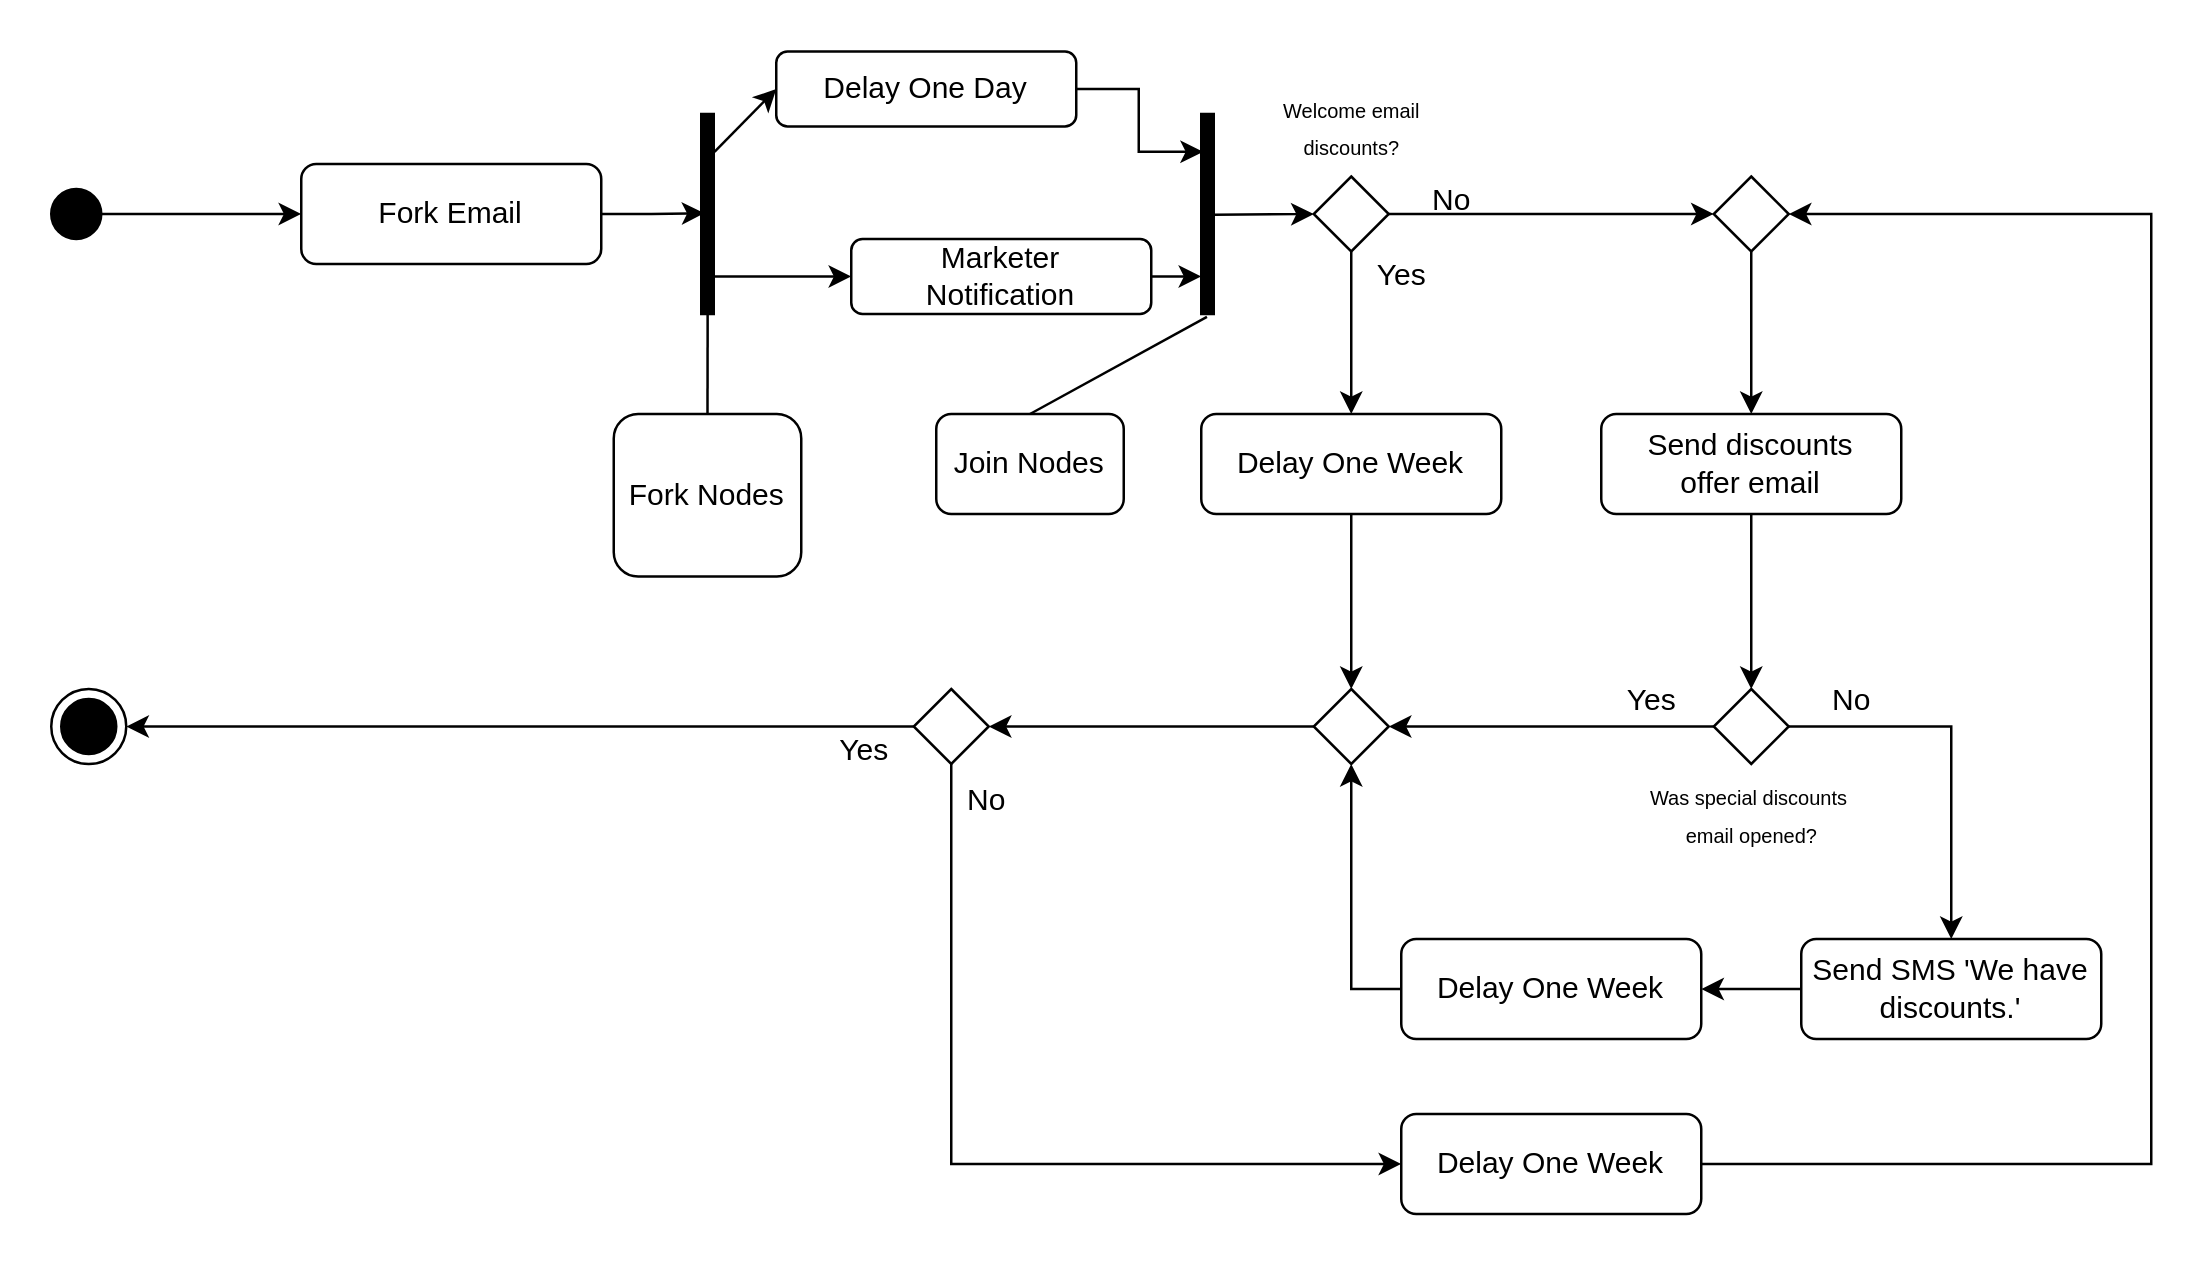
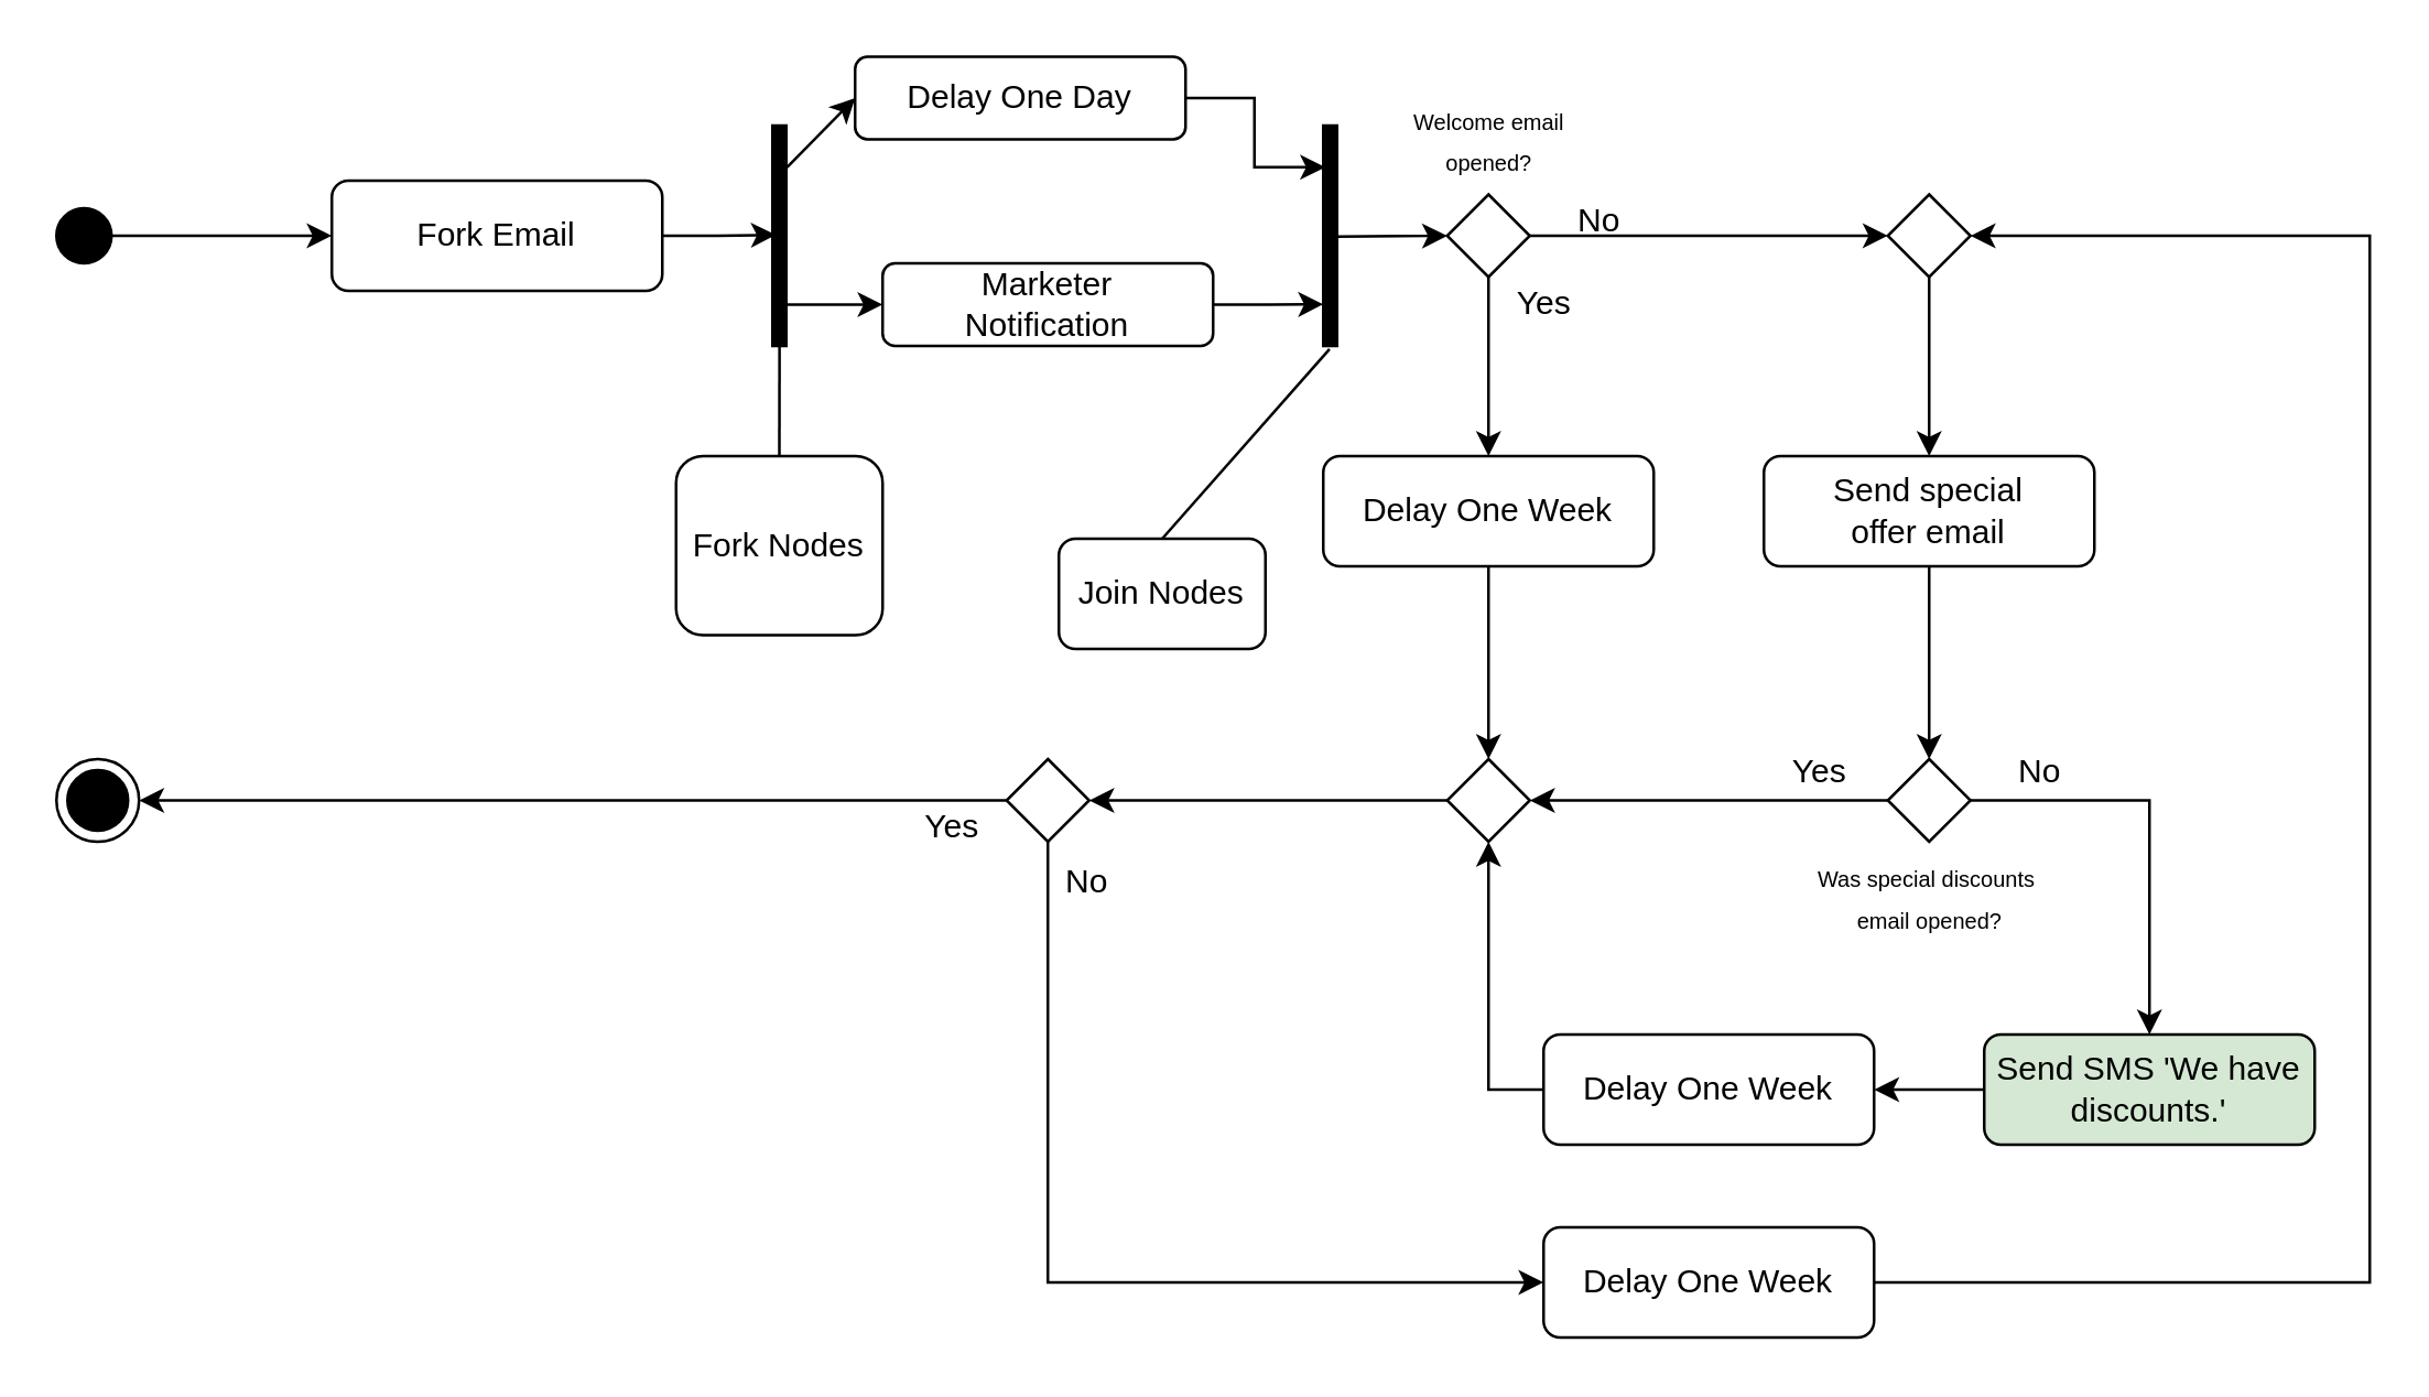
- <mxCell id="31" value="&lt;span style=&quot;font-size: 8px;&quot;&gt;Welcome email&lt;br&gt;discounts?&lt;br&gt;&lt;/span&gt;" style="text;html=1;align=center;verticalAlign=middle;resizable=0;points=[];autosize=1;strokeColor=none;fillColor=none;" parent="1" vertex="1"><mxGeometry x="500" y="30" width="80" height="40" as="geometry" /></mxCell>
+ <mxCell id="31" value="&lt;span style=&quot;font-size: 8px;&quot;&gt;Welcome email&lt;br&gt;opened?&lt;br&gt;&lt;/span&gt;" style="text;html=1;align=center;verticalAlign=middle;resizable=0;points=[];autosize=1;strokeColor=none;fillColor=none;" parent="1" vertex="1"><mxGeometry x="500" y="30" width="80" height="40" as="geometry" /></mxCell>
- <mxCell id="43" value="Marketer&lt;br&gt;Notification" style="rounded=1;whiteSpace=wrap;html=1;fontSize=12;glass=0;strokeWidth=1;shadow=0;" vertex="1" parent="1"><mxGeometry x="340" y="95" width="120" height="30" as="geometry" /></mxCell>
+ <mxCell id="43" value="Marketer&lt;br&gt;Notification" style="rounded=1;whiteSpace=wrap;html=1;fontSize=12;glass=0;strokeWidth=1;shadow=0;" vertex="1" parent="1"><mxGeometry x="320" y="95" width="120" height="30" as="geometry" /></mxCell>
- <mxCell id="21" value="Join Nodes" style="rounded=1;whiteSpace=wrap;html=1;fontSize=12;glass=0;strokeWidth=1;shadow=0;" parent="1" vertex="1"><mxGeometry x="374" y="165" width="75" height="40" as="geometry" /></mxCell>
+ <mxCell id="21" value="Join Nodes" style="rounded=1;whiteSpace=wrap;html=1;fontSize=12;glass=0;strokeWidth=1;shadow=0;" parent="1" vertex="1"><mxGeometry x="384" y="195" width="75" height="40" as="geometry" /></mxCell>
- <mxCell id="33" value="Send discounts&lt;br&gt;offer email" style="rounded=1;whiteSpace=wrap;html=1;fontSize=12;glass=0;strokeWidth=1;shadow=0;" parent="1" vertex="1"><mxGeometry x="640" y="165" width="120" height="40" as="geometry" /></mxCell>
+ <mxCell id="33" value="Send special&lt;br&gt;offer email" style="rounded=1;whiteSpace=wrap;html=1;fontSize=12;glass=0;strokeWidth=1;shadow=0;" parent="1" vertex="1"><mxGeometry x="640" y="165" width="120" height="40" as="geometry" /></mxCell>
- <mxCell id="13" value="Send SMS 'We have discounts.'" style="rounded=1;whiteSpace=wrap;html=1;fontSize=12;glass=0;strokeWidth=1;shadow=0;" parent="1" vertex="1"><mxGeometry x="720" y="375" width="120" height="40" as="geometry" /></mxCell>
+ <mxCell id="13" value="Send SMS 'We have discounts.'" style="rounded=1;whiteSpace=wrap;html=1;fontSize=12;glass=0;strokeWidth=1;shadow=0;fillColor=#d5e8d4;" parent="1" vertex="1"><mxGeometry x="720" y="375" width="120" height="40" as="geometry" /></mxCell>
